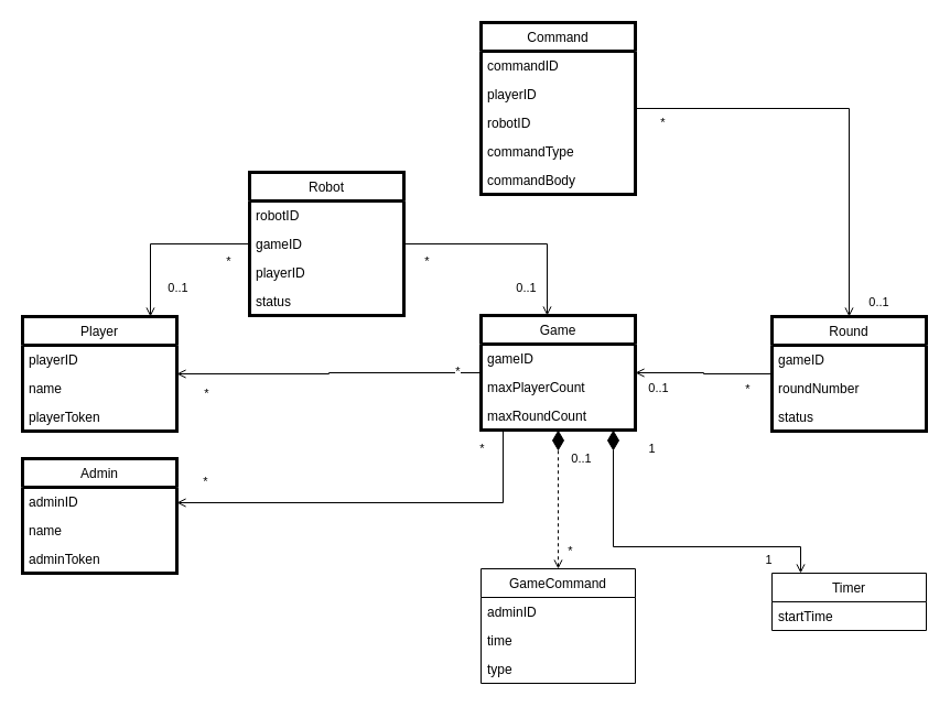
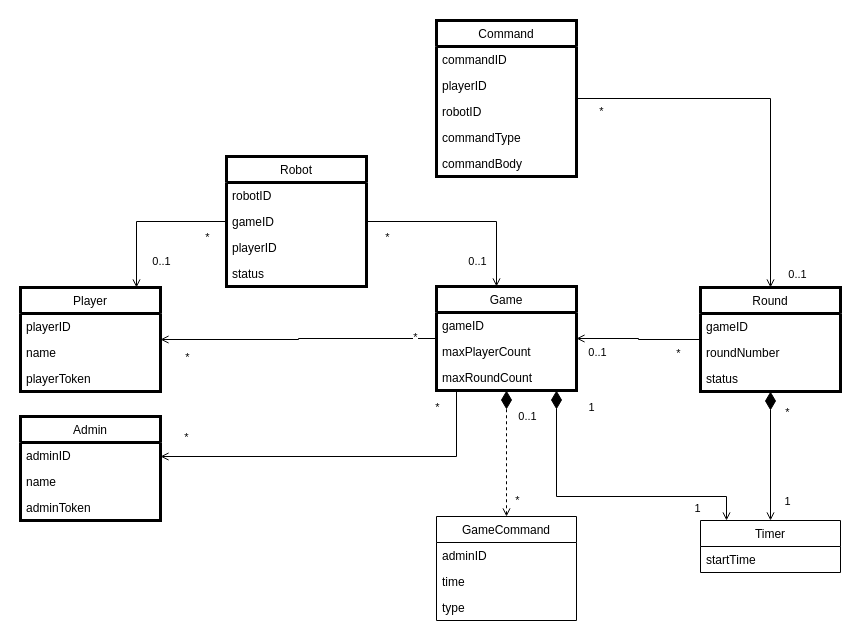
+ <mxCell id="43" style="edgeStyle=orthogonalEdgeStyle;rounded=0;orthogonalLoop=1;jettySize=auto;html=1;endArrow=diamondThin;endFill=1;endSize=16;startArrow=open;startFill=0;" parent="1" source="49" target="28" edge="1"><mxGeometry relative="1" as="geometry" /></mxCell>
+ <mxCell id="44" value="1" style="edgeLabel;html=1;align=center;verticalAlign=middle;resizable=0;points=[];" parent="43" vertex="1" connectable="0"><mxGeometry x="-0.677" y="-3" relative="1" as="geometry"><mxPoint x="13" y="1" as="offset" /></mxGeometry></mxCell>
+ <mxCell id="45" value="*" style="edgeLabel;html=1;align=center;verticalAlign=middle;resizable=0;points=[];" parent="43" vertex="1" connectable="0"><mxGeometry x="0.69" relative="1" as="geometry"><mxPoint x="16" as="offset" /></mxGeometry></mxCell>
